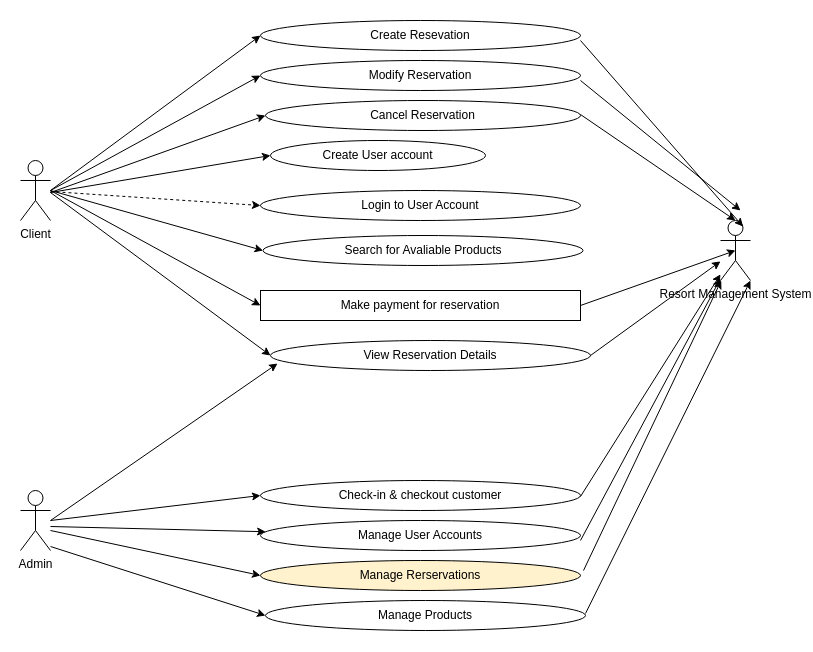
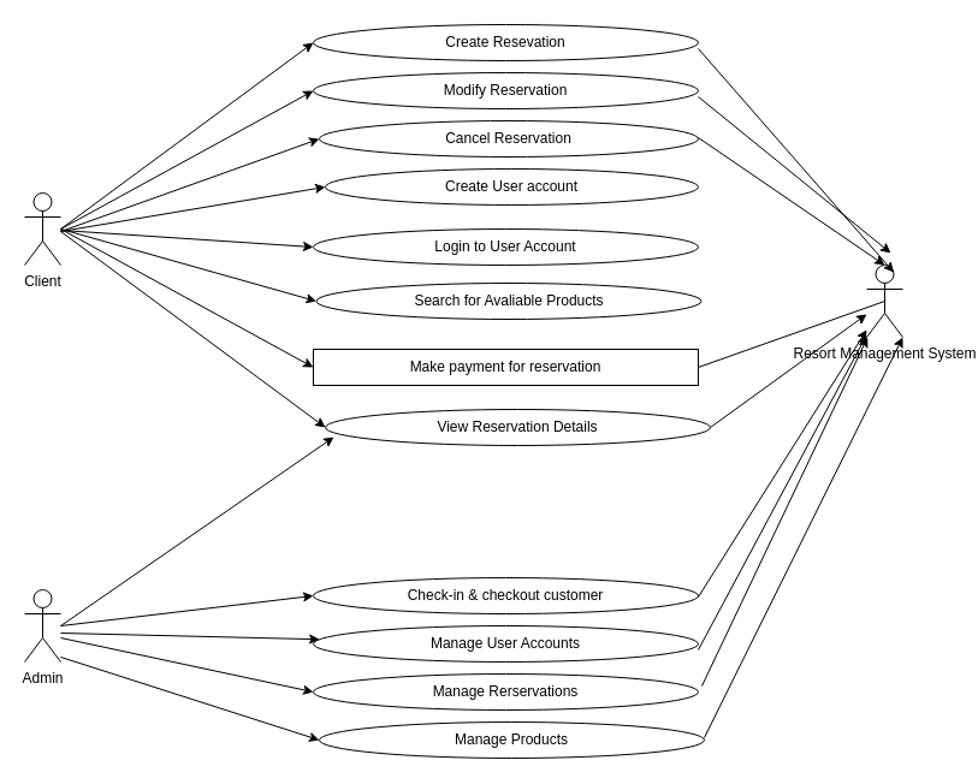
- <mxCell id="8" value="Create User account" style="ellipse;whiteSpace=wrap;html=1;" parent="1" vertex="1"><mxGeometry x="270" y="140" width="215" height="30" as="geometry" /></mxCell>
+ <mxCell id="8" value="Create User account" style="ellipse;whiteSpace=wrap;html=1;" parent="1" vertex="1"><mxGeometry x="270" y="140" width="310" height="30" as="geometry" /></mxCell>
- <mxCell id="16" value="" style="endArrow=classic;html=1;rounded=0;entryX=0;entryY=0.5;entryDx=0;entryDy=0;dashed=1;" parent="1" source="2" target="9" edge="1"><mxGeometry width="50" height="50" relative="1" as="geometry"><mxPoint x="125" y="220" as="sourcePoint" /><mxPoint x="265" y="238" as="targetPoint" /><Array as="points" /></mxGeometry></mxCell>
+ <mxCell id="16" value="" style="endArrow=classic;html=1;rounded=0;entryX=0;entryY=0.5;entryDx=0;entryDy=0;" parent="1" source="2" target="9" edge="1"><mxGeometry width="50" height="50" relative="1" as="geometry"><mxPoint x="125" y="220" as="sourcePoint" /><mxPoint x="265" y="238" as="targetPoint" /><Array as="points" /></mxGeometry></mxCell>
- <mxCell id="20" value="" style="endArrow=classic;html=1;rounded=0;entryX=0.5;entryY=0.5;entryDx=0;entryDy=0;entryPerimeter=0;exitX=1;exitY=0.5;exitDx=0;exitDy=0;" parent="1" source="11" target="7" edge="1"><mxGeometry width="50" height="50" relative="1" as="geometry"><mxPoint x="570" y="362" as="sourcePoint" /><mxPoint x="760" y="240" as="targetPoint" /><Array as="points" /></mxGeometry></mxCell>
+ <mxCell id="20" value="" style="endArrow=none;html=1;rounded=0;entryX=0.5;entryY=0.5;entryDx=0;entryDy=0;entryPerimeter=0;exitX=1;exitY=0.5;exitDx=0;exitDy=0;" parent="1" source="11" target="7" edge="1"><mxGeometry width="50" height="50" relative="1" as="geometry"><mxPoint x="570" y="362" as="sourcePoint" /><mxPoint x="760" y="240" as="targetPoint" /><Array as="points" /></mxGeometry></mxCell>
- <mxCell id="14" value="Manage Rerservations" style="ellipse;whiteSpace=wrap;html=1;fillColor=#fff2cc;" parent="1" vertex="1"><mxGeometry x="260" y="560" width="320" height="30" as="geometry" /></mxCell>
+ <mxCell id="14" value="Manage Rerservations" style="ellipse;whiteSpace=wrap;html=1;" parent="1" vertex="1"><mxGeometry x="260" y="560" width="320" height="30" as="geometry" /></mxCell>
